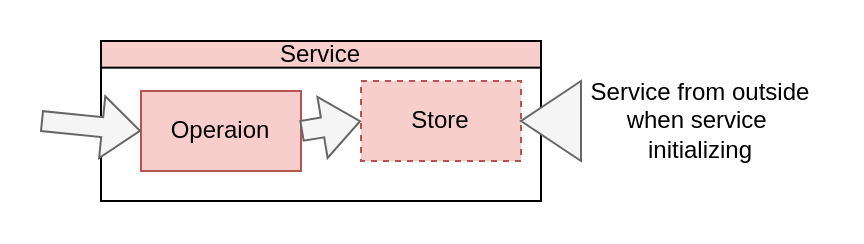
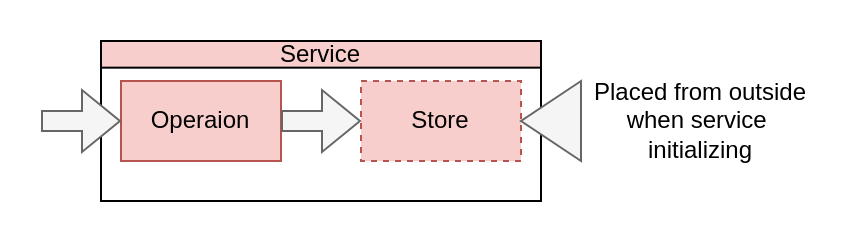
- <mxCell id="10" value="Service from outside when service&amp;nbsp; initializing" style="text;html=1;strokeColor=none;fillColor=none;align=center;verticalAlign=middle;whiteSpace=wrap;rounded=0;glass=0;sketch=1;strokeWidth=1;" vertex="1" parent="1"><mxGeometry x="290" y="40" width="120" height="40" as="geometry" /></mxCell>
+ <mxCell id="10" value="Placed from outside when service&amp;nbsp; initializing" style="text;html=1;strokeColor=none;fillColor=none;align=center;verticalAlign=middle;whiteSpace=wrap;rounded=0;glass=0;sketch=1;strokeWidth=1;" vertex="1" parent="1"><mxGeometry x="290" y="40" width="120" height="40" as="geometry" /></mxCell>
- <mxCell id="5" value="Operaion" style="rounded=0;whiteSpace=wrap;html=1;fillColor=#f8cecc;strokeColor=#b85450;" vertex="1" parent="1"><mxGeometry x="70" y="45" width="80" height="40" as="geometry" /></mxCell>
+ <mxCell id="5" value="Operaion" style="rounded=0;whiteSpace=wrap;html=1;fillColor=#f8cecc;strokeColor=#b85450;" vertex="1" parent="1"><mxGeometry x="60" y="40" width="80" height="40" as="geometry" /></mxCell>
